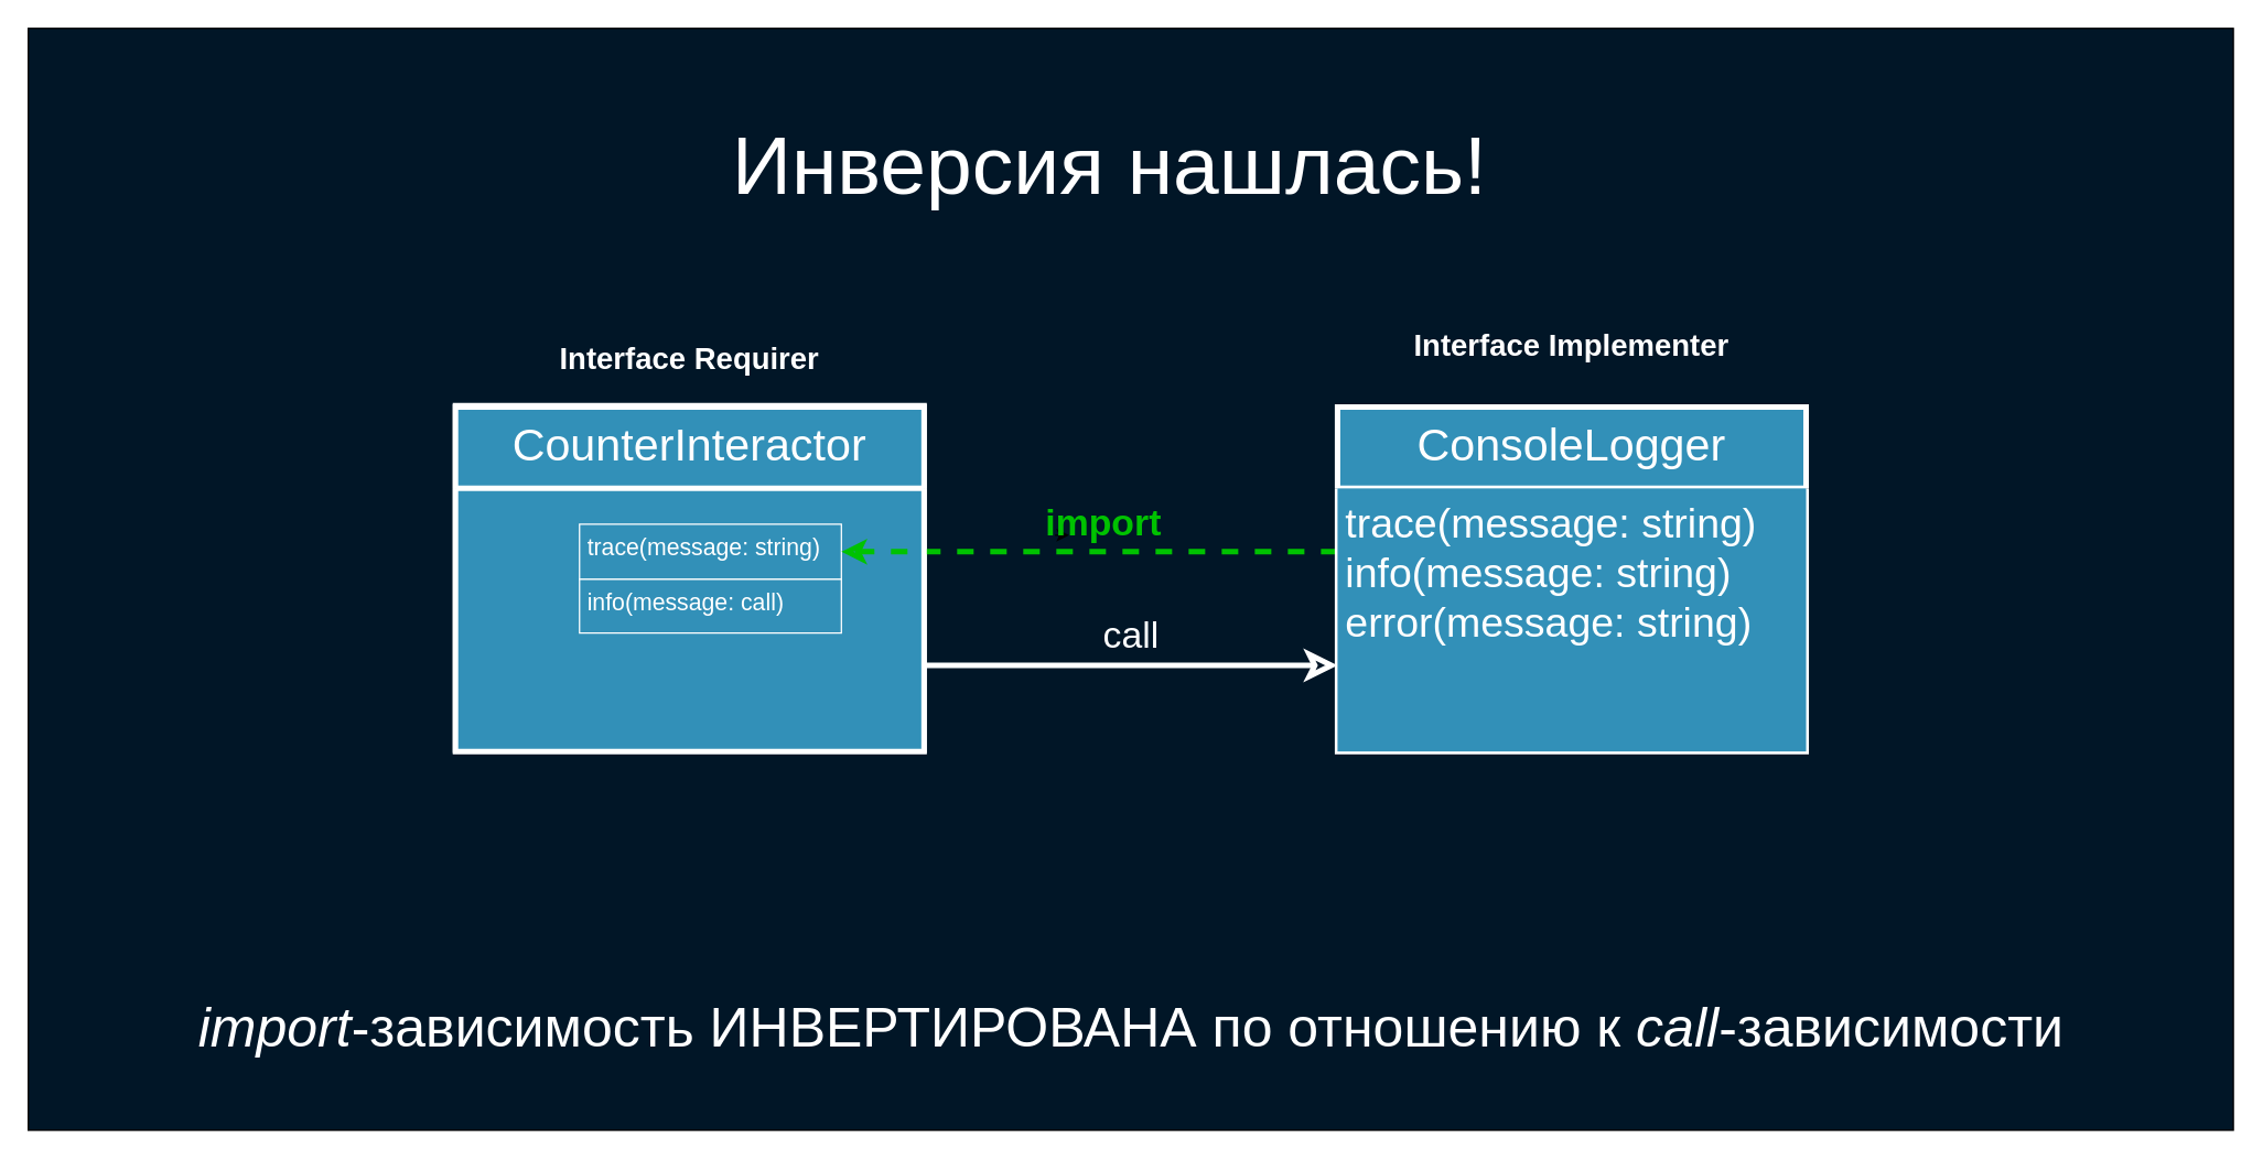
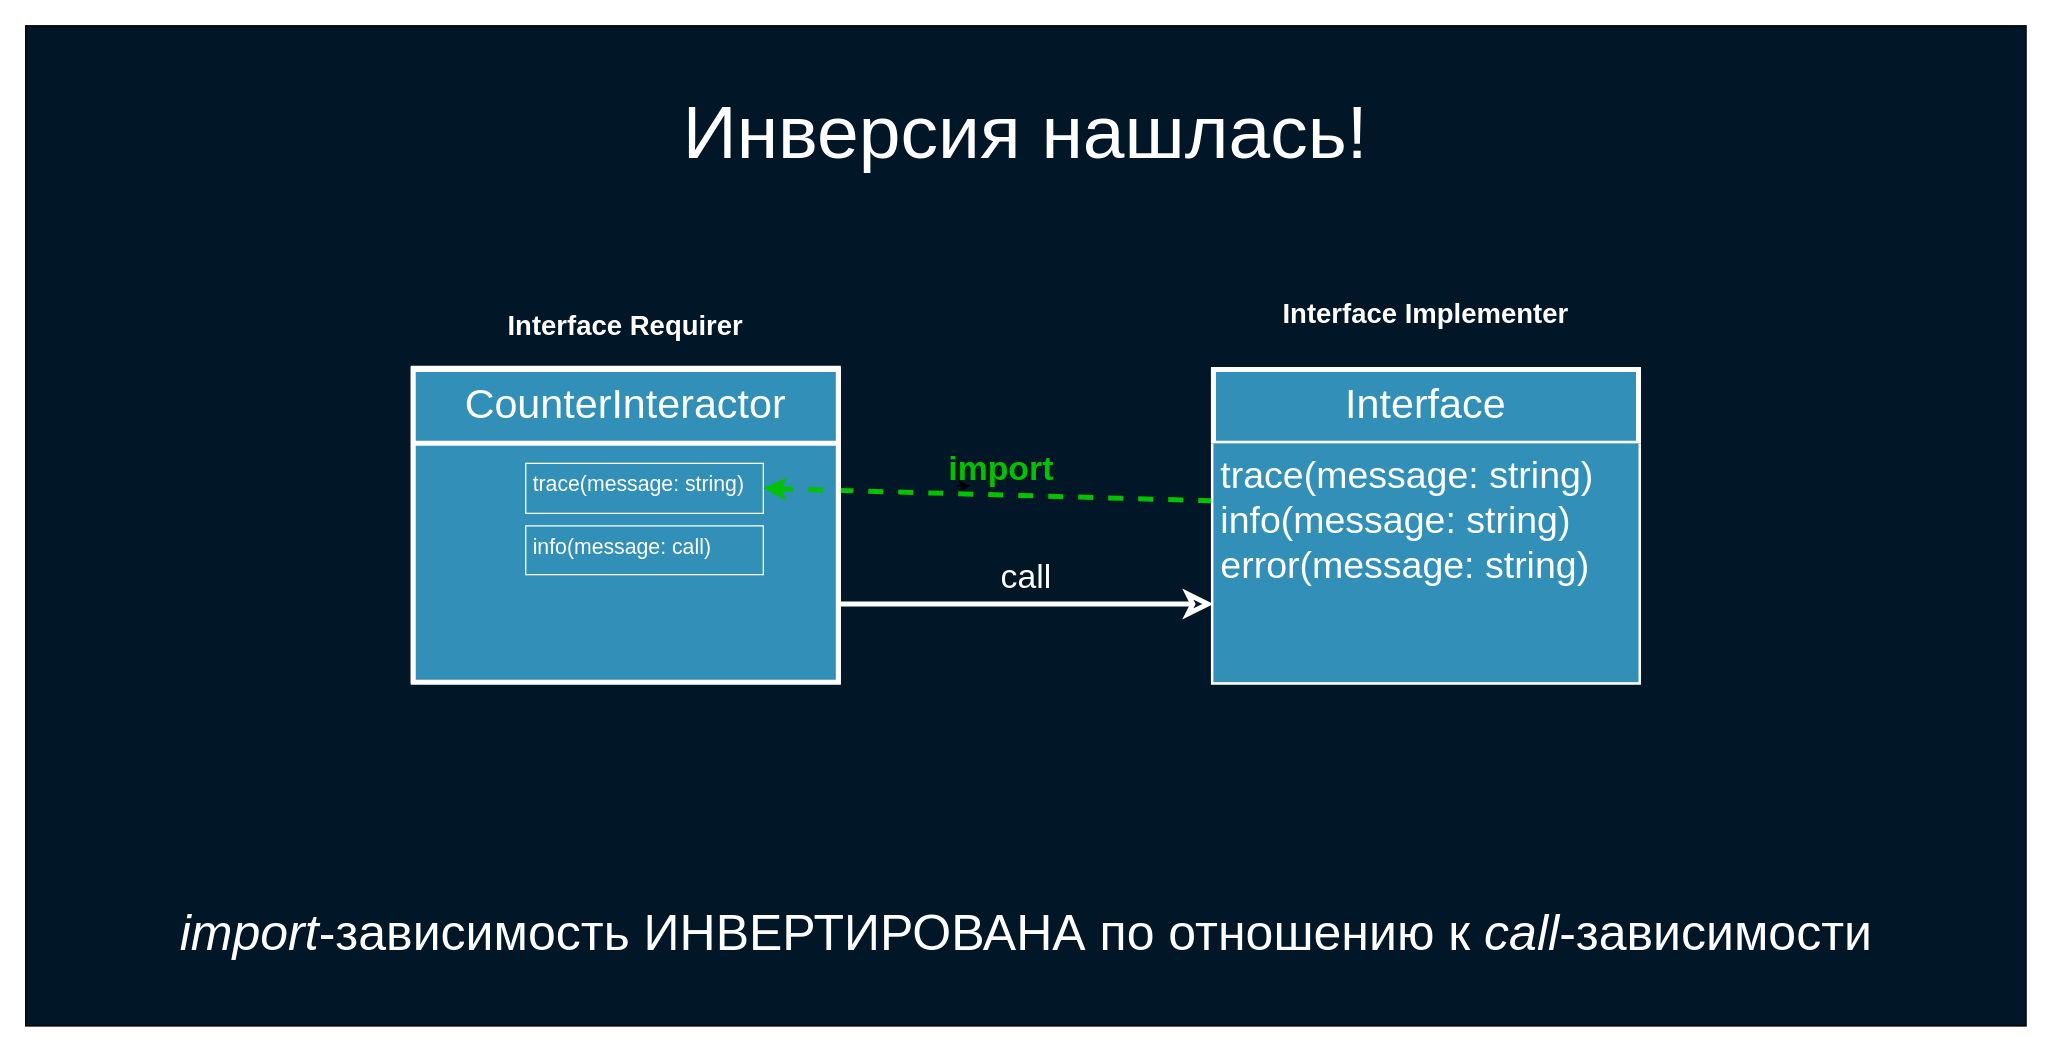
- <mxCell id="8" value="Инверсия нашлась!" style="text;html=1;strokeColor=none;fillColor=none;align=center;verticalAlign=middle;whiteSpace=wrap;rounded=0;fontSize=60;fontColor=#FFFFFF;" parent="1" vertex="1"><mxGeometry x="185.94" y="85" width="1238.13" height="70" as="geometry" /></mxCell>
+ <mxCell id="8" value="Инверсия нашлась!" style="text;html=1;strokeColor=none;fillColor=none;align=center;verticalAlign=middle;whiteSpace=wrap;rounded=0;fontSize=60;fontColor=#FFFFFF;" parent="1" vertex="1"><mxGeometry x="200.94" y="70" width="1238.13" height="70" as="geometry" /></mxCell>
- <mxCell id="15" value="ConsoleLogger" style="swimlane;fontStyle=0;align=center;verticalAlign=top;childLayout=stackLayout;horizontal=1;startSize=59;horizontalStack=0;resizeParent=1;resizeParentMax=0;resizeLast=0;collapsible=1;marginBottom=0;strokeColor=#FFFFFF;strokeWidth=4;fillColor=#3290B8;fontSize=33;fontColor=#FFFFFF;labelBackgroundColor=none;" parent="1" vertex="1"><mxGeometry x="970" y="295" width="340" height="250" as="geometry" /></mxCell>
+ <mxCell id="15" value="Interface" style="swimlane;fontStyle=0;align=center;verticalAlign=top;childLayout=stackLayout;horizontal=1;startSize=59;horizontalStack=0;resizeParent=1;resizeParentMax=0;resizeLast=0;collapsible=1;marginBottom=0;strokeColor=#FFFFFF;strokeWidth=4;fillColor=#3290B8;fontSize=33;fontColor=#FFFFFF;labelBackgroundColor=none;" parent="1" vertex="1"><mxGeometry x="970" y="295" width="340" height="250" as="geometry" /></mxCell>
- <mxCell id="6" value="trace(message: string)" style="text;strokeColor=#FFFFFF;fillColor=#3290B8;align=left;verticalAlign=top;spacingLeft=4;spacingRight=4;overflow=hidden;rotatable=0;points=[[0,0.5],[1,0.5]];portConstraint=eastwest;fontColor=#FFFFFF;fontSize=17;labelBackgroundColor=none;" parent="3" vertex="1"><mxGeometry x="90" y="86" width="190" height="40" as="geometry" /></mxCell>
+ <mxCell id="6" value="trace(message: string)" style="text;strokeColor=#FFFFFF;fillColor=#3290B8;align=left;verticalAlign=top;spacingLeft=4;spacingRight=4;overflow=hidden;rotatable=0;points=[[0,0.5],[1,0.5]];portConstraint=eastwest;fontColor=#FFFFFF;fontSize=17;labelBackgroundColor=none;" parent="3" vertex="1"><mxGeometry x="90" y="76" width="190" height="40" as="geometry" /></mxCell>
